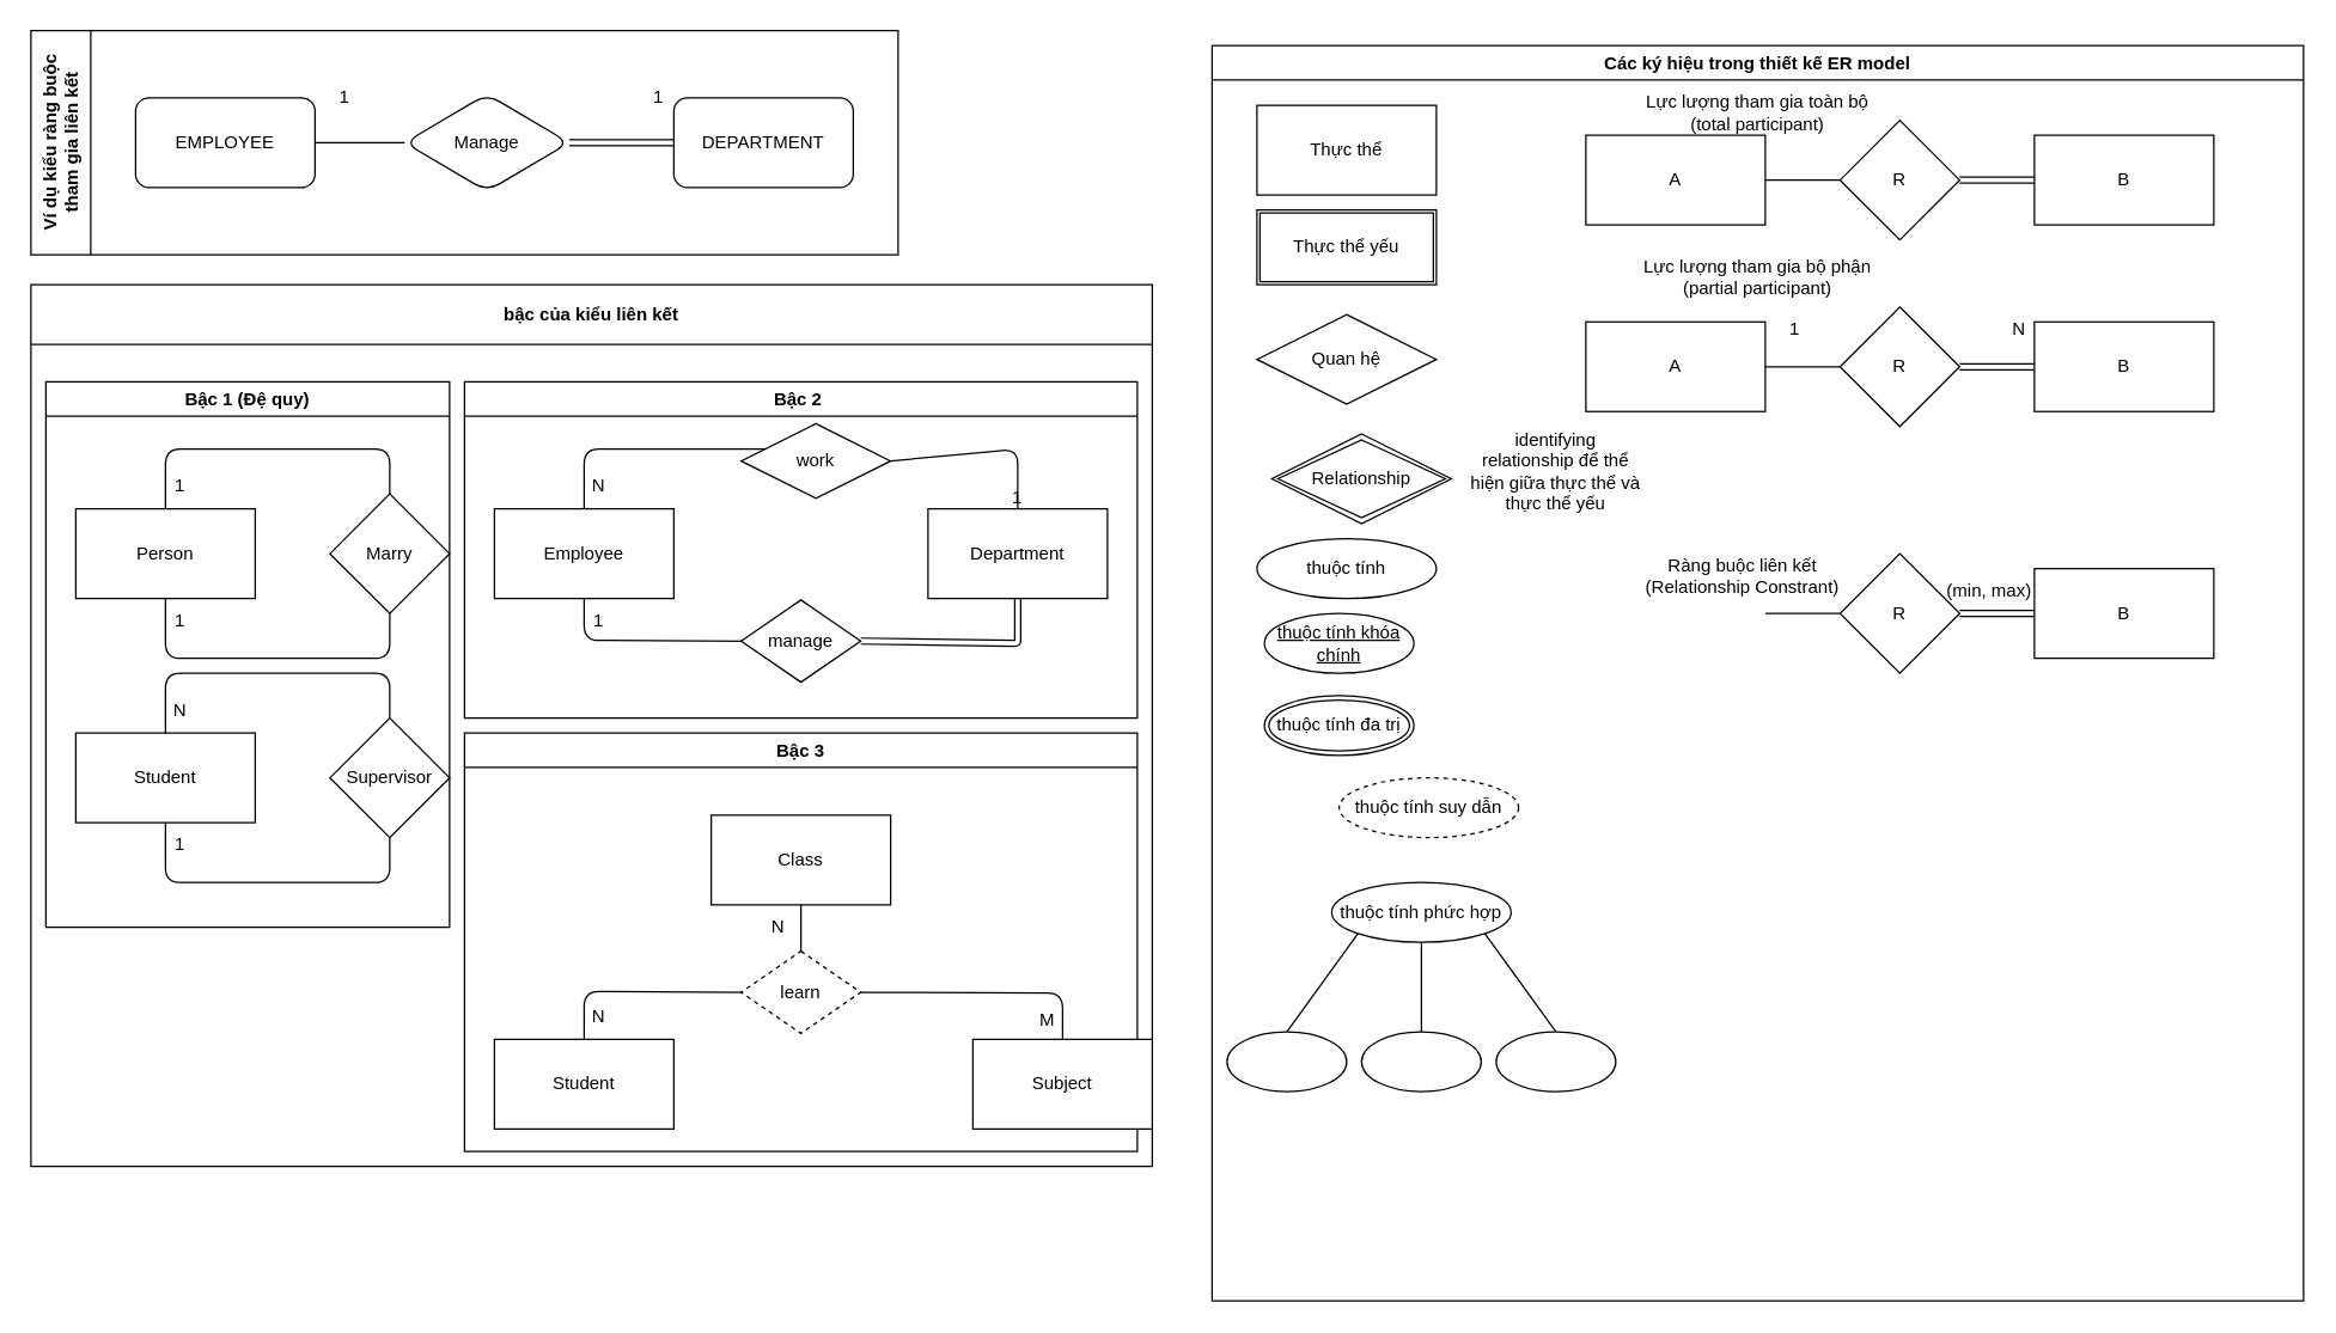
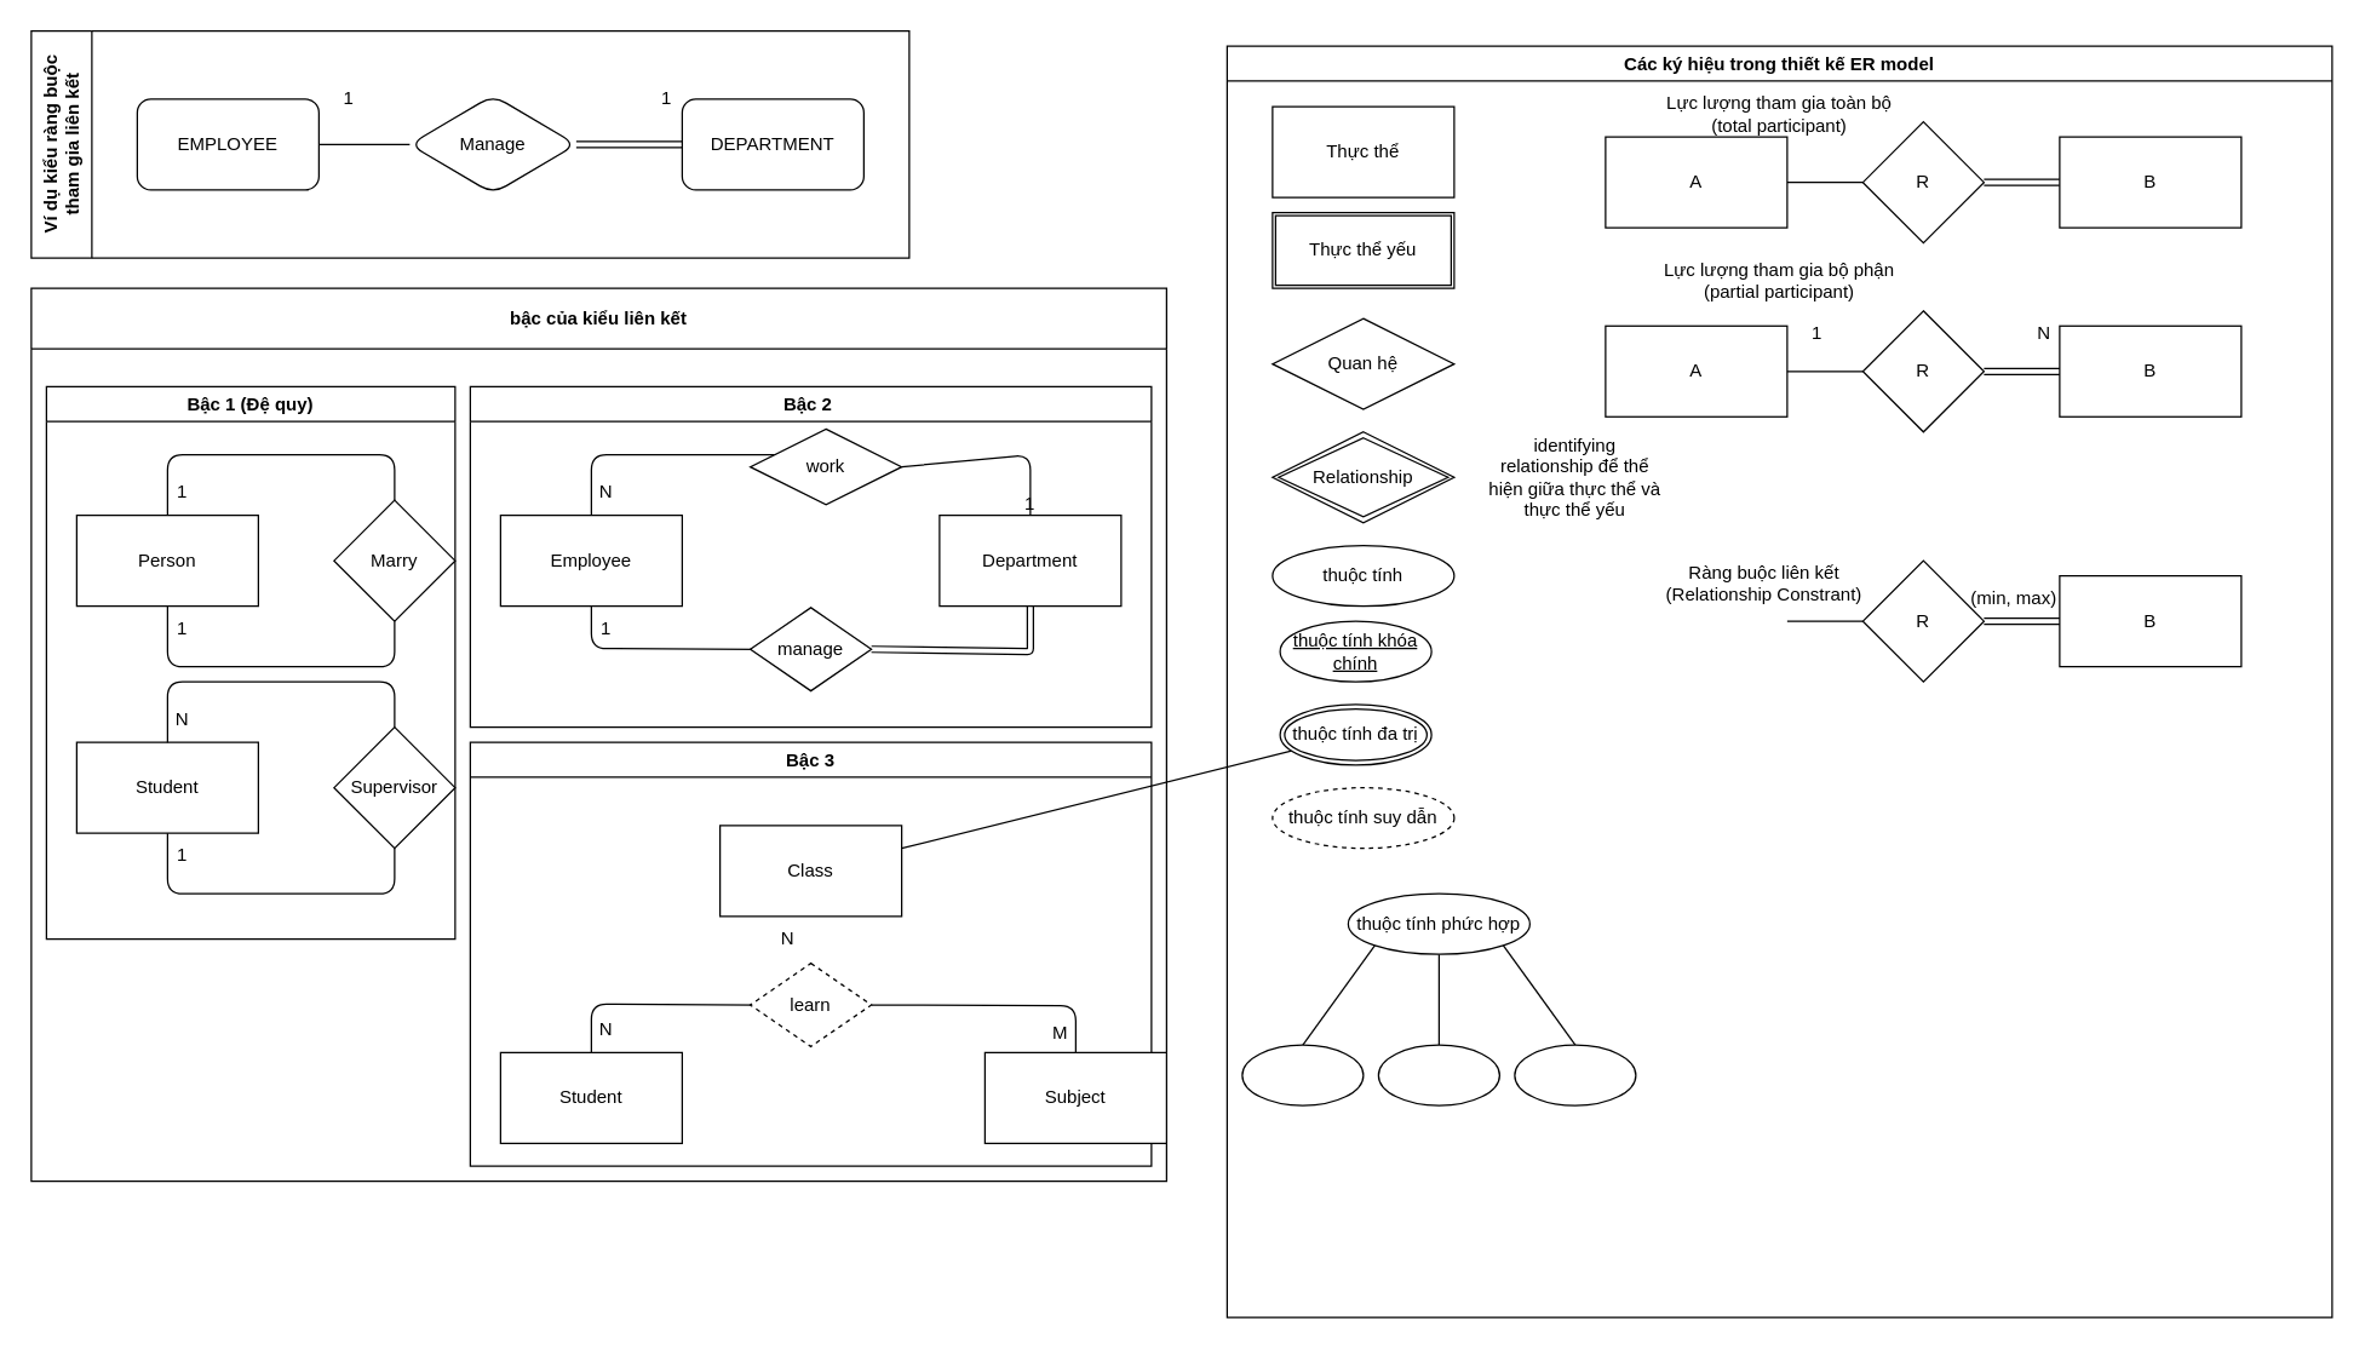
- <mxCell id="81" value="Relationship" style="shape=rhombus;double=1;perimeter=rhombusPerimeter;whiteSpace=wrap;html=1;align=center;shadow=0;glass=0;labelBorderColor=none;sketch=0;" vertex="1" parent="47"><mxGeometry x="40" y="259.91" width="120" height="60" as="geometry" /></mxCell>
+ <mxCell id="81" value="Relationship" style="shape=rhombus;double=1;perimeter=rhombusPerimeter;whiteSpace=wrap;html=1;align=center;shadow=0;glass=0;labelBorderColor=none;sketch=0;" vertex="1" parent="47"><mxGeometry x="30" y="254.91" width="120" height="60" as="geometry" /></mxCell>
- <mxCell id="53" value="thuộc tính suy dẫn" style="ellipse;whiteSpace=wrap;html=1;shadow=0;glass=0;labelBorderColor=none;rotatable=1;treeFolding=0;dashed=1;" vertex="1" parent="47"><mxGeometry x="85" y="490" width="120" height="40" as="geometry" /></mxCell>
+ <mxCell id="53" value="thuộc tính suy dẫn" style="ellipse;whiteSpace=wrap;html=1;shadow=0;glass=0;labelBorderColor=none;rotatable=1;treeFolding=0;dashed=1;" vertex="1" parent="47"><mxGeometry x="30" y="490" width="120" height="40" as="geometry" /></mxCell>
- <mxCell id="45" value="" style="edgeStyle=none;rounded=1;html=1;endArrow=none;endFill=0;" edge="1" parent="36" source="46" target="43"><mxGeometry relative="1" as="geometry" /></mxCell>
+ <mxCell id="45" value="" style="edgeStyle=none;rounded=1;html=1;endArrow=none;endFill=0;" edge="1" parent="36" source="46" target="83"><mxGeometry relative="1" as="geometry" /></mxCell>
